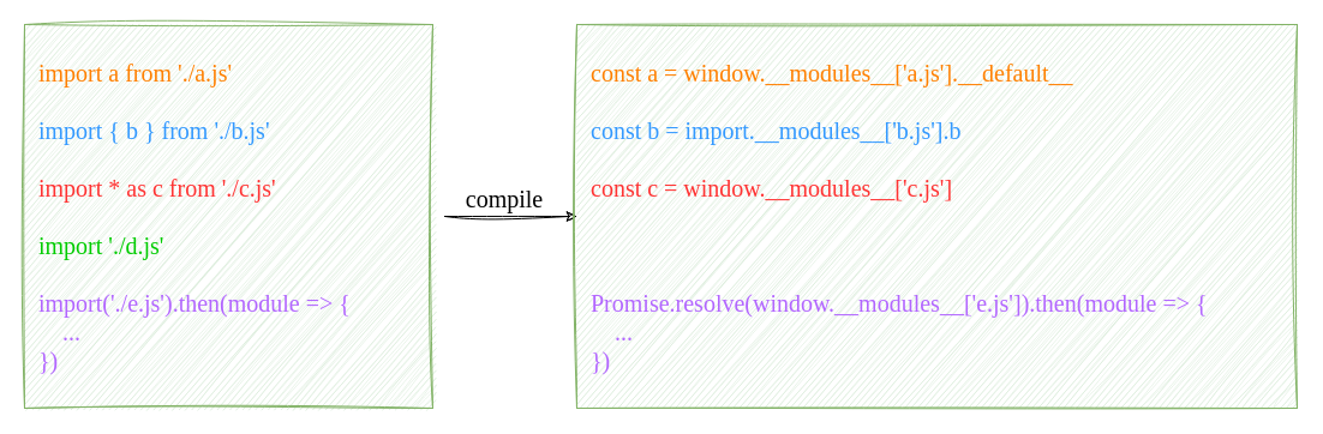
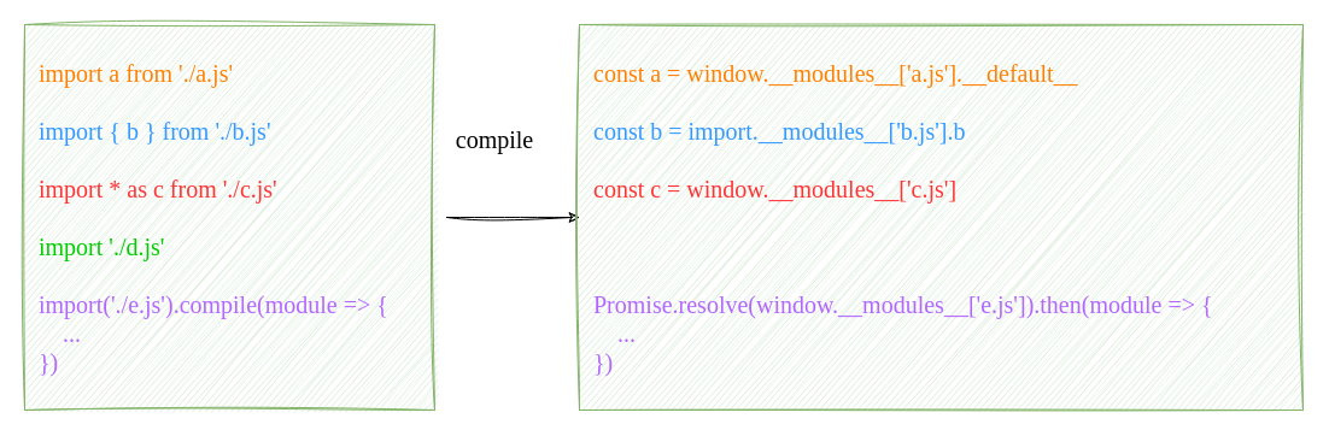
- <mxCell id="7" value="&lt;font face=&quot;Comic Sans MS&quot;&gt;compile&lt;/font&gt;" style="text;html=1;strokeColor=none;fillColor=none;align=center;verticalAlign=middle;whiteSpace=wrap;rounded=0;fontSize=20;fontFamily=Architects Daughter;" vertex="1" parent="1"><mxGeometry x="390" y="150" width="60" height="30" as="geometry" /></mxCell>
+ <mxCell id="7" value="&lt;font face=&quot;Comic Sans MS&quot;&gt;compile&lt;/font&gt;" style="text;html=1;strokeColor=none;fillColor=none;align=center;verticalAlign=middle;whiteSpace=wrap;rounded=0;fontSize=20;fontFamily=Architects Daughter;" vertex="1" parent="1"><mxGeometry x="380" y="100" width="60" height="30" as="geometry" /></mxCell>
- <mxCell id="4" value="&lt;font face=&quot;Comic Sans MS&quot;&gt;&lt;font color=&quot;#ff8000&quot;&gt;import a from './a.js'&lt;/font&gt;&lt;br&gt;&lt;br&gt;&lt;font color=&quot;#3399ff&quot;&gt;import { b } from './b.js'&lt;/font&gt;&lt;br&gt;&lt;br&gt;&lt;font color=&quot;#ff3333&quot;&gt;import * as c from './c.js'&lt;/font&gt;&lt;br&gt;&lt;br&gt;&lt;font color=&quot;#00cc00&quot;&gt;import './d.js'&lt;br&gt;&lt;/font&gt;&lt;br&gt;&lt;font color=&quot;#b266ff&quot;&gt;import('./e.js').then(module =&amp;gt; {&lt;br&gt;&amp;nbsp; &amp;nbsp; ...&lt;br&gt;})&lt;/font&gt;&lt;br&gt;&lt;/font&gt;" style="text;html=1;strokeColor=none;fillColor=none;align=left;verticalAlign=middle;whiteSpace=wrap;rounded=0;fontSize=20;fontFamily=Architects Daughter;" parent="1" vertex="1"><mxGeometry x="30" y="30" width="340" height="300" as="geometry" /></mxCell>
+ <mxCell id="4" value="&lt;font face=&quot;Comic Sans MS&quot;&gt;&lt;font color=&quot;#ff8000&quot;&gt;import a from './a.js'&lt;/font&gt;&lt;br&gt;&lt;br&gt;&lt;font color=&quot;#3399ff&quot;&gt;import { b } from './b.js'&lt;/font&gt;&lt;br&gt;&lt;br&gt;&lt;font color=&quot;#ff3333&quot;&gt;import * as c from './c.js'&lt;/font&gt;&lt;br&gt;&lt;br&gt;&lt;font color=&quot;#00cc00&quot;&gt;import './d.js'&lt;br&gt;&lt;/font&gt;&lt;br&gt;&lt;font color=&quot;#b266ff&quot;&gt;import('./e.js').compile(module =&amp;gt; {&lt;br&gt;&amp;nbsp; &amp;nbsp; ...&lt;br&gt;})&lt;/font&gt;&lt;br&gt;&lt;/font&gt;" style="text;html=1;strokeColor=none;fillColor=none;align=left;verticalAlign=middle;whiteSpace=wrap;rounded=0;fontSize=20;fontFamily=Architects Daughter;" parent="1" vertex="1"><mxGeometry x="30" y="30" width="340" height="300" as="geometry" /></mxCell>
